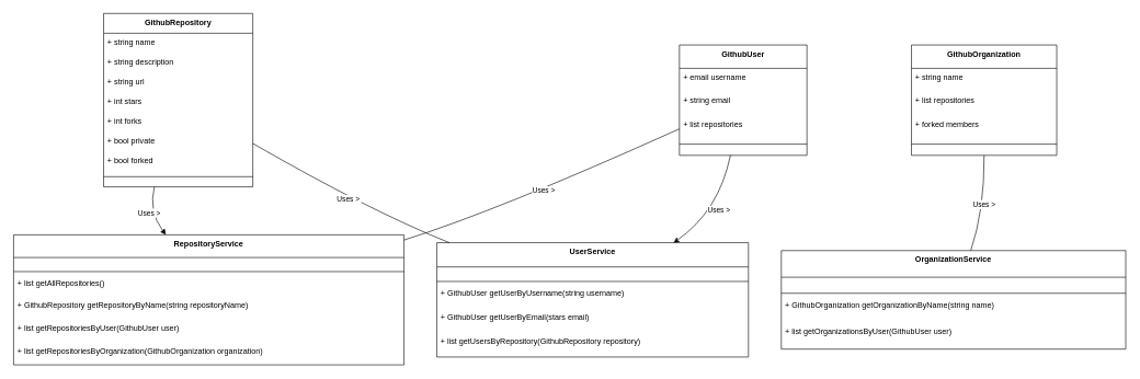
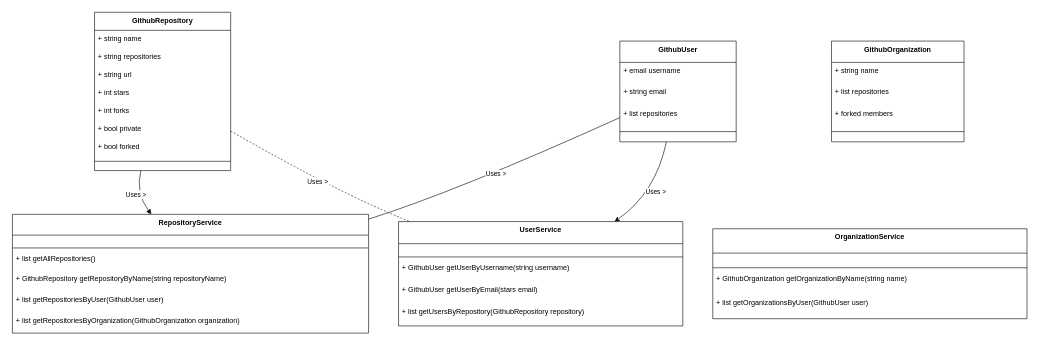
- <mxCell id="4" value="+ string description" style="text;strokeColor=none;fillColor=none;align=left;verticalAlign=top;spacingLeft=4;spacingRight=4;overflow=hidden;rotatable=0;points=[[0,0.5],[1,0.5]];portConstraint=eastwest;" vertex="1" parent="2"><mxGeometry y="60" width="227" height="30" as="geometry" /></mxCell>
+ <mxCell id="4" value="+ string repositories" style="text;strokeColor=none;fillColor=none;align=left;verticalAlign=top;spacingLeft=4;spacingRight=4;overflow=hidden;rotatable=0;points=[[0,0.5],[1,0.5]];portConstraint=eastwest;" vertex="1" parent="2"><mxGeometry y="60" width="227" height="30" as="geometry" /></mxCell>
- <mxCell id="39" value="Uses &gt;" style="curved=1;startArrow=none;endArrow=none;exitX=1;exitY=0.75;entryX=0.04;entryY=0;" edge="1" parent="1" source="2" target="27"><mxGeometry relative="1" as="geometry"><Array as="points"><mxPoint x="563" y="321" /></Array></mxGeometry></mxCell>
+ <mxCell id="39" value="Uses &gt;" style="curved=1;startArrow=none;endArrow=none;exitX=1;exitY=0.75;entryX=0.04;entryY=0;dashed=1;" edge="1" parent="1" source="2" target="27"><mxGeometry relative="1" as="geometry"><Array as="points"><mxPoint x="563" y="321" /></Array></mxGeometry></mxCell>
- <mxCell id="40" value="Uses &gt;" style="curved=1;startArrow=none;endArrow=none;exitX=0.5;exitY=1;entryX=0.55;entryY=0;" edge="1" parent="1" source="16" target="32"><mxGeometry relative="1" as="geometry"><Array as="points"><mxPoint x="1497" y="321" /></Array></mxGeometry></mxCell>
